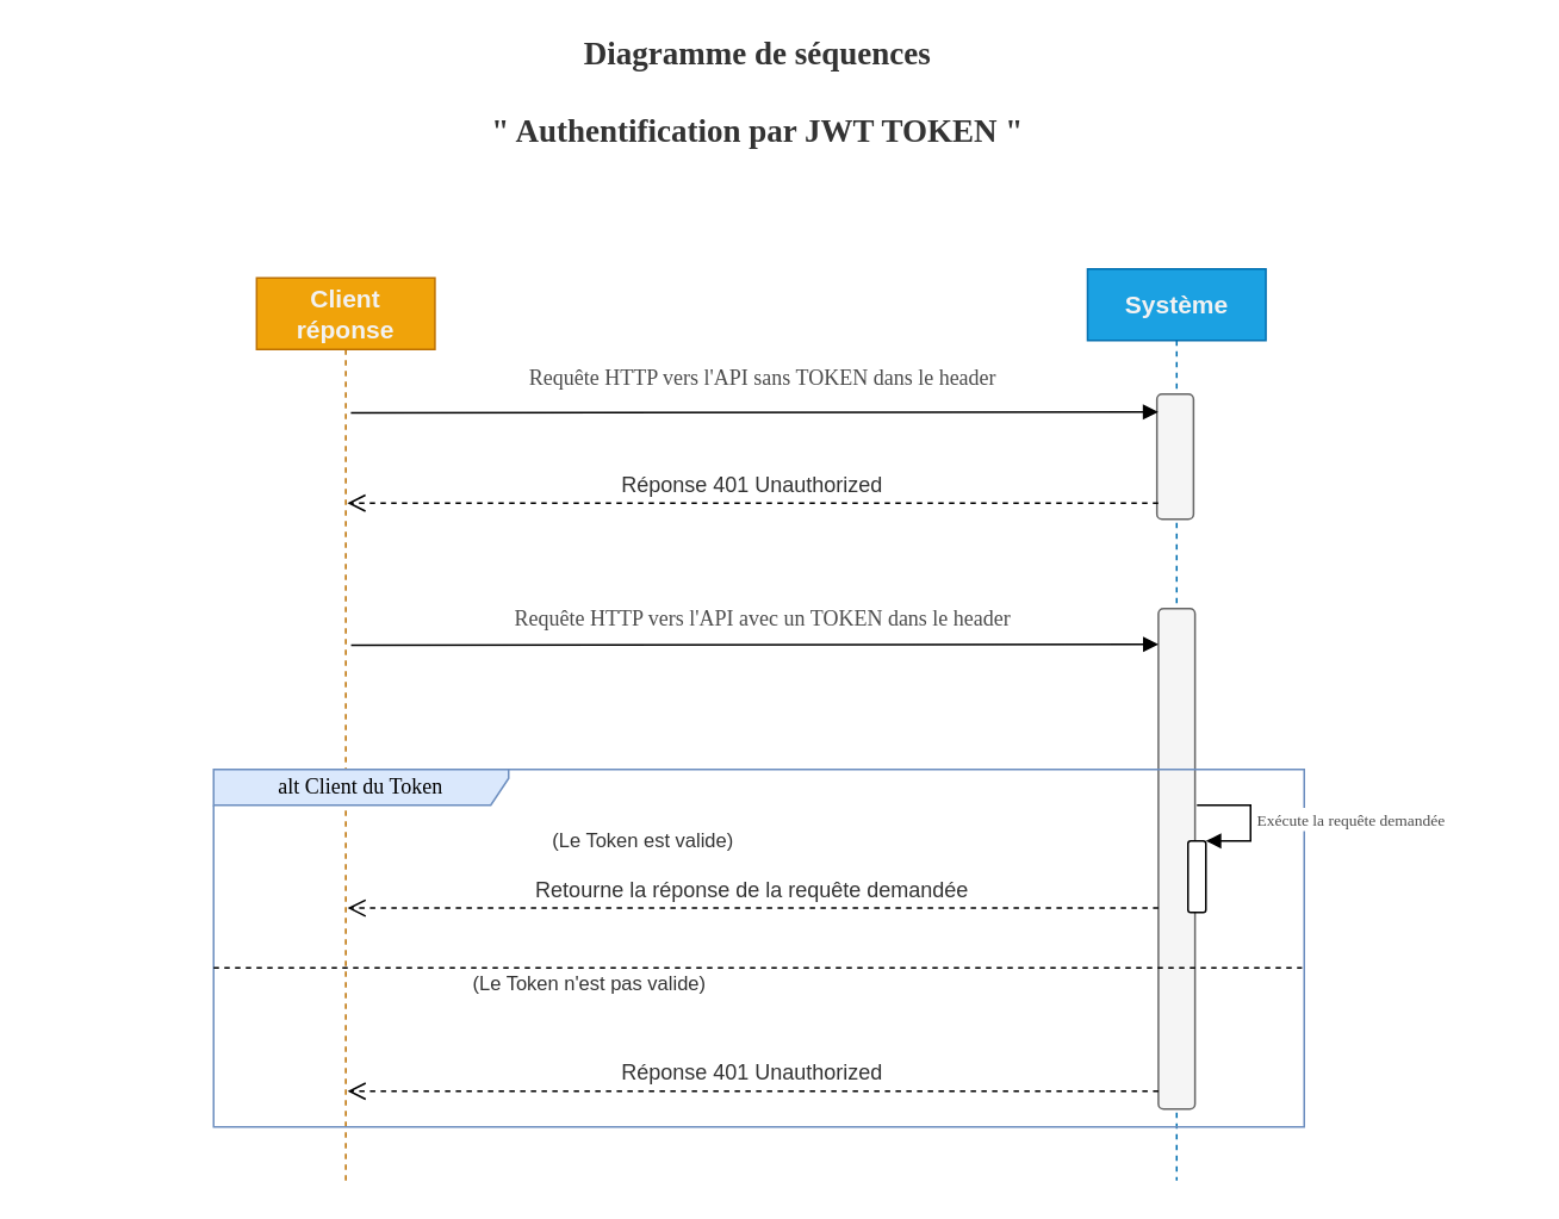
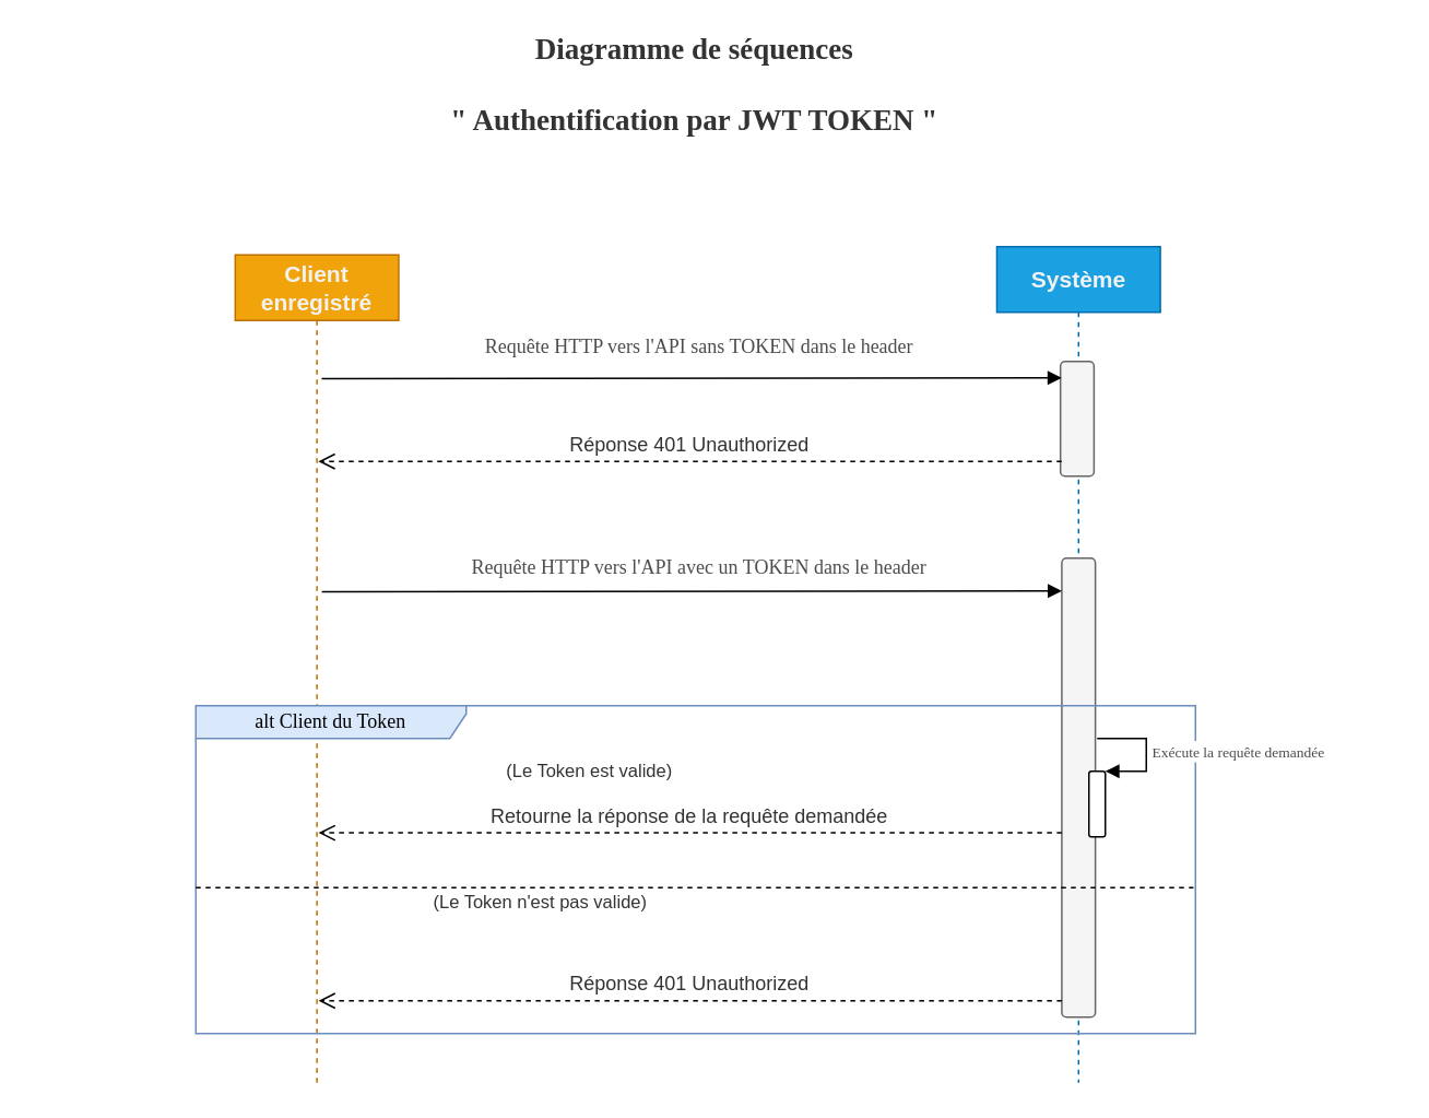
- <mxCell id="6" value="&lt;b&gt;&lt;font style=&quot;font-size: 14px;&quot; color=&quot;#f2f2f2&quot;&gt;Client&lt;br&gt;réponse&lt;br&gt;&lt;/font&gt;&lt;/b&gt;" style="shape=umlLifeline;perimeter=lifelinePerimeter;whiteSpace=wrap;html=1;container=1;collapsible=0;recursiveResize=0;outlineConnect=0;fillColor=#f0a30a;fontColor=#000000;strokeColor=#BD7000;" parent="3" vertex="1"><mxGeometry x="123.04" y="5" width="99.75" height="505" as="geometry" /></mxCell>
+ <mxCell id="6" value="&lt;b&gt;&lt;font style=&quot;font-size: 14px;&quot; color=&quot;#f2f2f2&quot;&gt;Client&lt;br&gt;enregistré&lt;br&gt;&lt;/font&gt;&lt;/b&gt;" style="shape=umlLifeline;perimeter=lifelinePerimeter;whiteSpace=wrap;html=1;container=1;collapsible=0;recursiveResize=0;outlineConnect=0;fillColor=#f0a30a;fontColor=#000000;strokeColor=#BD7000;" parent="3" vertex="1"><mxGeometry x="123.04" y="5" width="99.75" height="505" as="geometry" /></mxCell>
